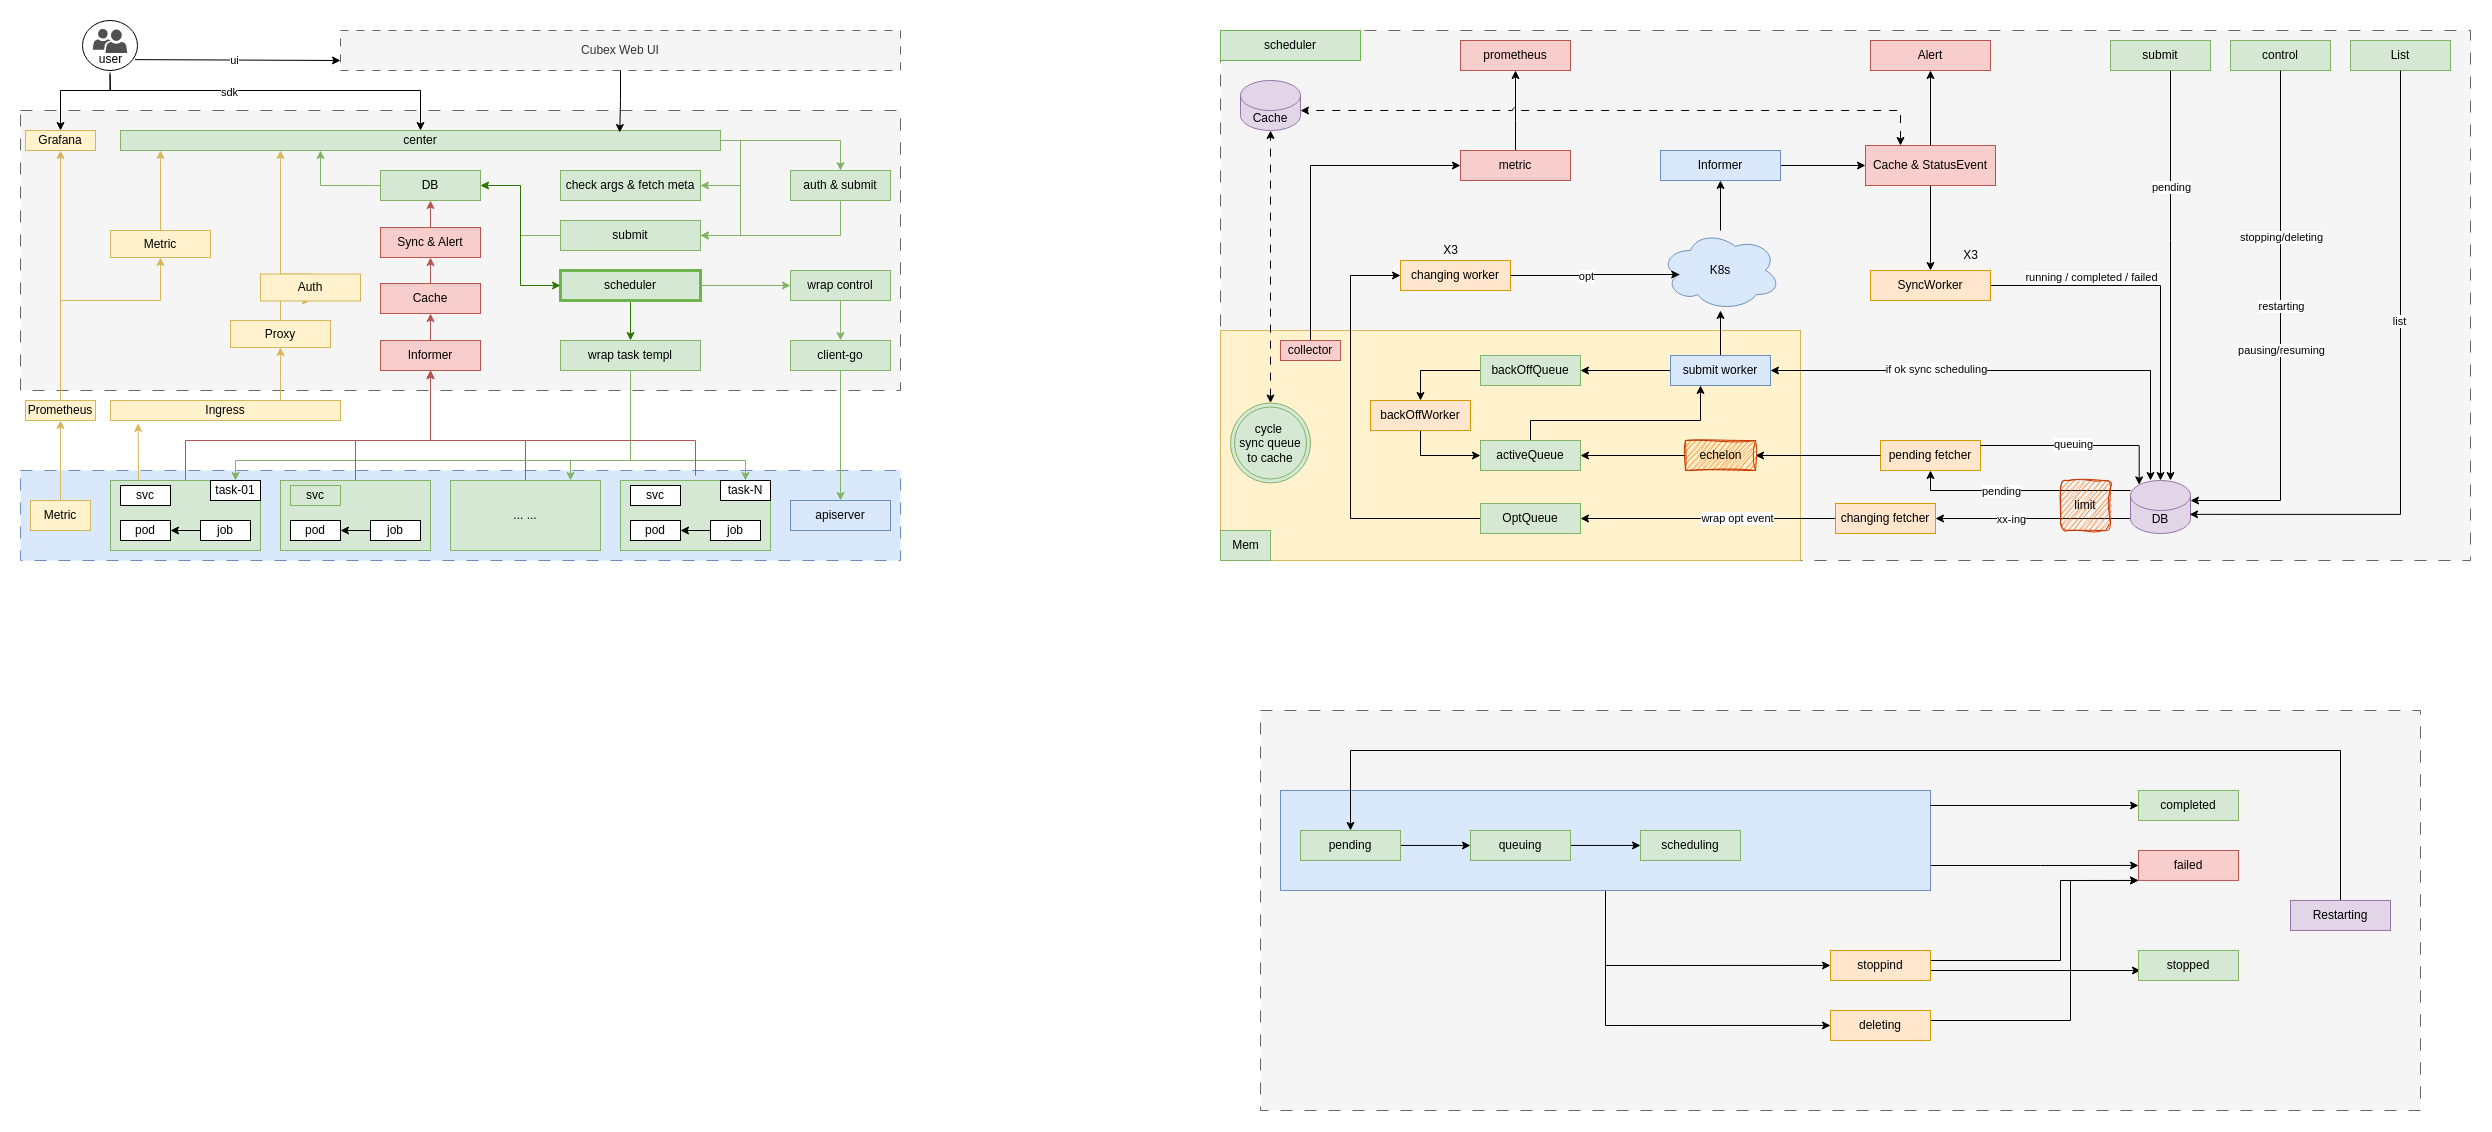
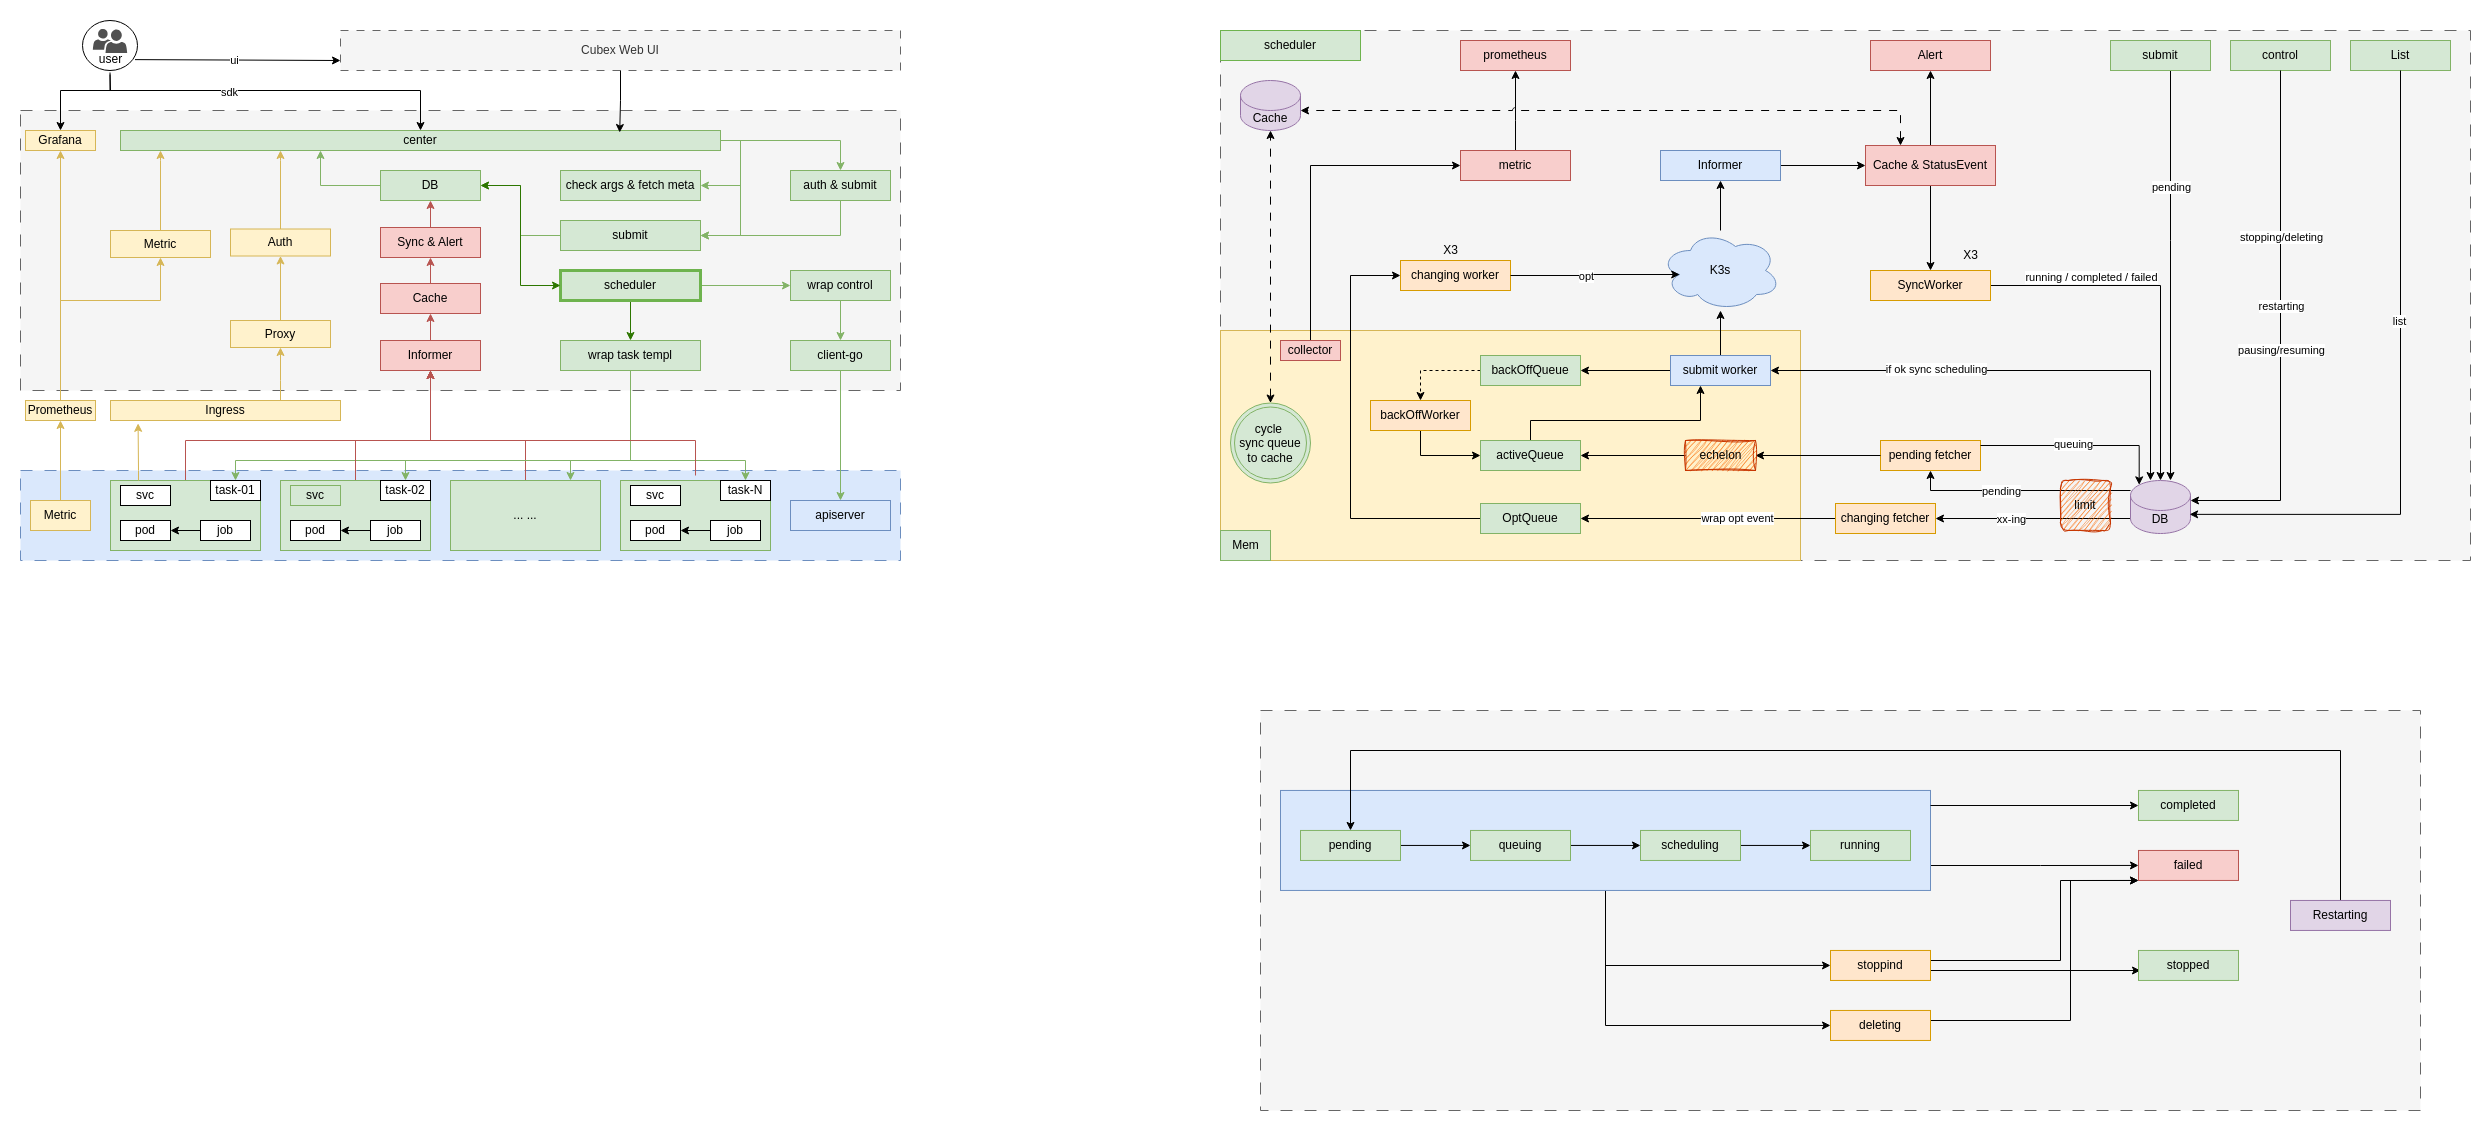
- <mxCell id="137" value="K8s" style="ellipse;shape=cloud;whiteSpace=wrap;html=1;fillColor=#dae8fc;strokeColor=#6c8ebf;rounded=0;" vertex="1" parent="1"><mxGeometry x="1660" y="230" width="120" height="80" as="geometry" /></mxCell>
+ <mxCell id="137" value="K3s" style="ellipse;shape=cloud;whiteSpace=wrap;html=1;fillColor=#dae8fc;strokeColor=#6c8ebf;rounded=0;" vertex="1" parent="1"><mxGeometry x="1660" y="230" width="120" height="80" as="geometry" /></mxCell>
- <mxCell id="80" value="Auth" style="whiteSpace=wrap;html=1;rounded=0;fillColor=#fff2cc;strokeColor=#d6b656;" parent="1" vertex="1"><mxGeometry x="260" y="273.5" width="100" height="27" as="geometry" /></mxCell>
+ <mxCell id="80" value="Auth" style="whiteSpace=wrap;html=1;rounded=0;fillColor=#fff2cc;strokeColor=#d6b656;" parent="1" vertex="1"><mxGeometry x="230" y="228.5" width="100" height="27" as="geometry" /></mxCell>
- <mxCell id="110" style="edgeStyle=orthogonalEdgeStyle;rounded=0;orthogonalLoop=1;jettySize=auto;html=1;entryX=0.5;entryY=0;entryDx=0;entryDy=0;" edge="1" parent="1" source="111" target="163"><mxGeometry relative="1" as="geometry" /></mxCell>
+ <mxCell id="110" style="edgeStyle=orthogonalEdgeStyle;rounded=0;orthogonalLoop=1;jettySize=auto;html=1;entryX=0.5;entryY=0;entryDx=0;entryDy=0;dashed=1;" edge="1" parent="1" source="111" target="163"><mxGeometry relative="1" as="geometry" /></mxCell>
+ <mxCell id="40" style="edgeStyle=orthogonalEdgeStyle;rounded=0;orthogonalLoop=1;jettySize=auto;html=1;fillColor=#d5e8d4;strokeColor=#82b366;" parent="1" source="44" target="57" edge="1"><mxGeometry relative="1" as="geometry"><mxPoint x="405" y="530" as="targetPoint" /><Array as="points"><mxPoint x="630" y="460" /><mxPoint x="405" y="460" /></Array></mxGeometry></mxCell>
+ <mxCell id="57" value="task-02" style="rounded=0;whiteSpace=wrap;html=1;container=0;" parent="55" vertex="1"><mxGeometry x="100" width="50" height="20" as="geometry" /></mxCell>
+ <mxCell id="122" value="" style="edgeStyle=orthogonalEdgeStyle;rounded=0;orthogonalLoop=1;jettySize=auto;html=1;" edge="1" parent="1" source="123" target="125"><mxGeometry relative="1" as="geometry" /></mxCell>
+ <mxCell id="125" value="running" style="whiteSpace=wrap;html=1;rounded=0;fillColor=#d5e8d4;strokeColor=#82b366;fontSize=12;" vertex="1" parent="1"><mxGeometry x="1810" y="829.95" width="100" height="30" as="geometry" /></mxCell>
